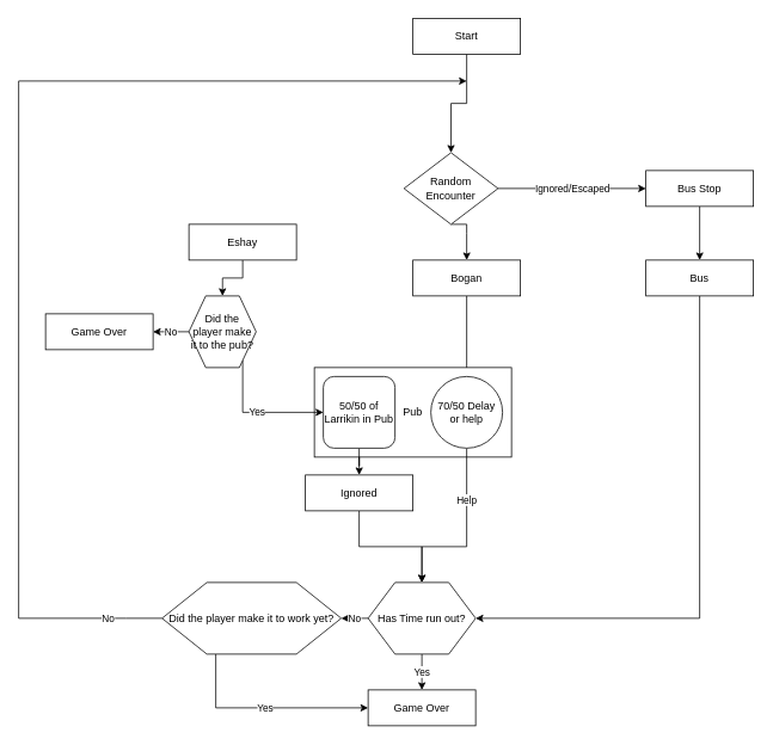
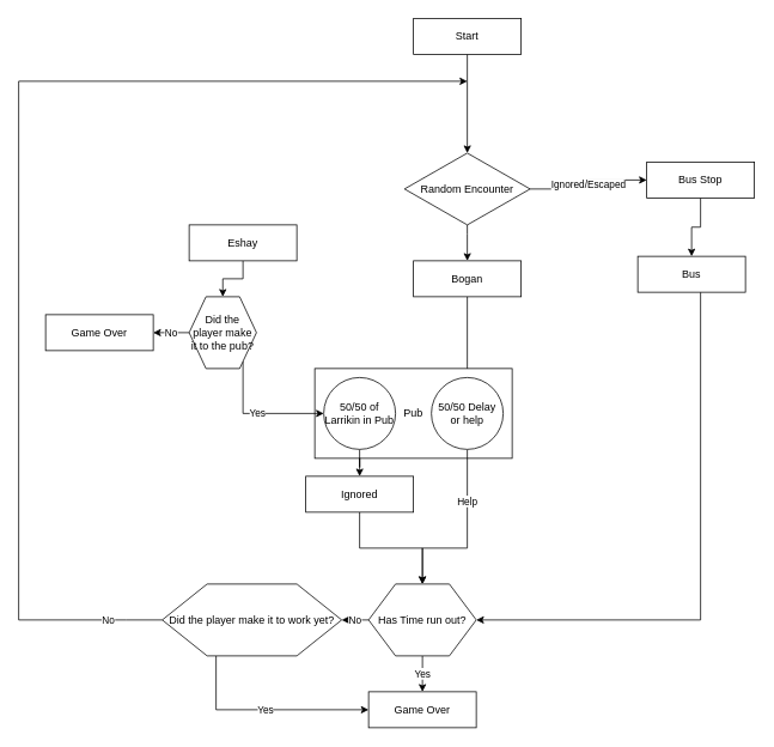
- <mxCell id="6" value="Random Encounter" style="rhombus;whiteSpace=wrap;html=1;" vertex="1" parent="1"><mxGeometry x="450" y="170" width="105" height="80" as="geometry" /></mxCell>
+ <mxCell id="6" value="Random Encounter" style="rhombus;whiteSpace=wrap;html=1;" vertex="1" parent="1"><mxGeometry x="450" y="170" width="140" height="80" as="geometry" /></mxCell>
- <mxCell id="18" value="Bus Stop" style="rounded=0;whiteSpace=wrap;html=1;" vertex="1" parent="1"><mxGeometry x="720" y="190" width="120" height="40" as="geometry" /></mxCell>
+ <mxCell id="18" value="Bus Stop" style="rounded=0;whiteSpace=wrap;html=1;" vertex="1" parent="1"><mxGeometry x="720" y="180" width="120" height="40" as="geometry" /></mxCell>
- <mxCell id="15" value="Bus" style="rounded=0;whiteSpace=wrap;html=1;" vertex="1" parent="1"><mxGeometry x="720" y="290" width="120" height="40" as="geometry" /></mxCell>
+ <mxCell id="15" value="Bus" style="rounded=0;whiteSpace=wrap;html=1;" vertex="1" parent="1"><mxGeometry x="710" y="285" width="120" height="40" as="geometry" /></mxCell>
- <mxCell id="23" value="50/50 of Larrikin in Pub" style="whiteSpace=wrap;html=1;aspect=fixed;rounded=1;" vertex="1" parent="1"><mxGeometry x="360" y="420" width="80" height="80" as="geometry" /></mxCell>
+ <mxCell id="23" value="50/50 of Larrikin in Pub" style="ellipse;whiteSpace=wrap;html=1;aspect=fixed;" vertex="1" parent="1"><mxGeometry x="360" y="420" width="80" height="80" as="geometry" /></mxCell>
- <mxCell id="21" value="70/50 Delay or help" style="ellipse;whiteSpace=wrap;html=1;aspect=fixed;" vertex="1" parent="1"><mxGeometry x="480" y="420" width="80" height="80" as="geometry" /></mxCell>
+ <mxCell id="21" value="50/50 Delay or help" style="ellipse;whiteSpace=wrap;html=1;aspect=fixed;" vertex="1" parent="1"><mxGeometry x="480" y="420" width="80" height="80" as="geometry" /></mxCell>
